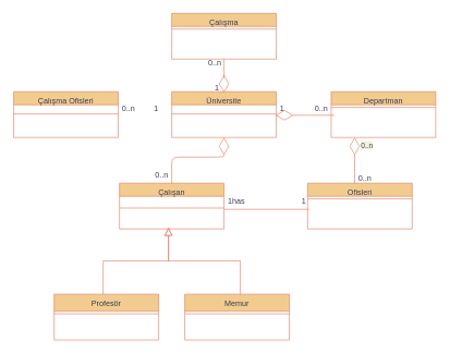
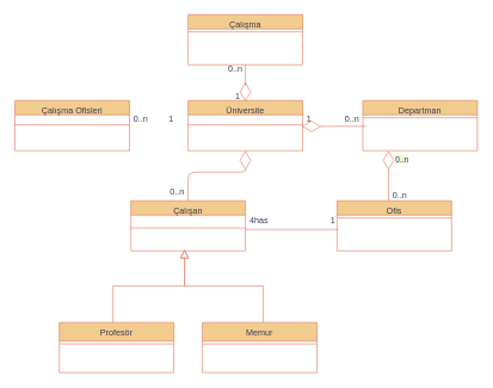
- <mxCell id="11" value="Ofisleri" style="swimlane;fontStyle=0;align=center;verticalAlign=top;childLayout=stackLayout;horizontal=1;startSize=20;horizontalStack=0;resizeParent=1;resizeLast=0;collapsible=1;marginBottom=0;rounded=0;shadow=0;strokeWidth=1;fillColor=#F2CC8F;strokeColor=#E07A5F;fontColor=#393C56;" vertex="1" parent="1"><mxGeometry x="470" y="280" width="160" height="70" as="geometry"><mxRectangle x="340" y="380" width="170" height="26" as="alternateBounds" /></mxGeometry></mxCell>
+ <mxCell id="11" value="Ofis" style="swimlane;fontStyle=0;align=center;verticalAlign=top;childLayout=stackLayout;horizontal=1;startSize=20;horizontalStack=0;resizeParent=1;resizeLast=0;collapsible=1;marginBottom=0;rounded=0;shadow=0;strokeWidth=1;fillColor=#F2CC8F;strokeColor=#E07A5F;fontColor=#393C56;" vertex="1" parent="1"><mxGeometry x="470" y="280" width="160" height="70" as="geometry"><mxRectangle x="340" y="380" width="170" height="26" as="alternateBounds" /></mxGeometry></mxCell>
- <mxCell id="9" value="1has" style="text;strokeColor=none;fillColor=none;align=left;verticalAlign=middle;spacingTop=-1;spacingLeft=4;spacingRight=4;rotatable=0;labelPosition=right;points=[];portConstraint=eastwest;rounded=0;sketch=0;fontColor=#393C56;" vertex="1" parent="8"><mxGeometry y="20" width="160" height="14" as="geometry" /></mxCell>
+ <mxCell id="9" value="4has" style="text;strokeColor=none;fillColor=none;align=left;verticalAlign=middle;spacingTop=-1;spacingLeft=4;spacingRight=4;rotatable=0;labelPosition=right;points=[];portConstraint=eastwest;rounded=0;sketch=0;fontColor=#393C56;" vertex="1" parent="8"><mxGeometry y="20" width="160" height="14" as="geometry" /></mxCell>
